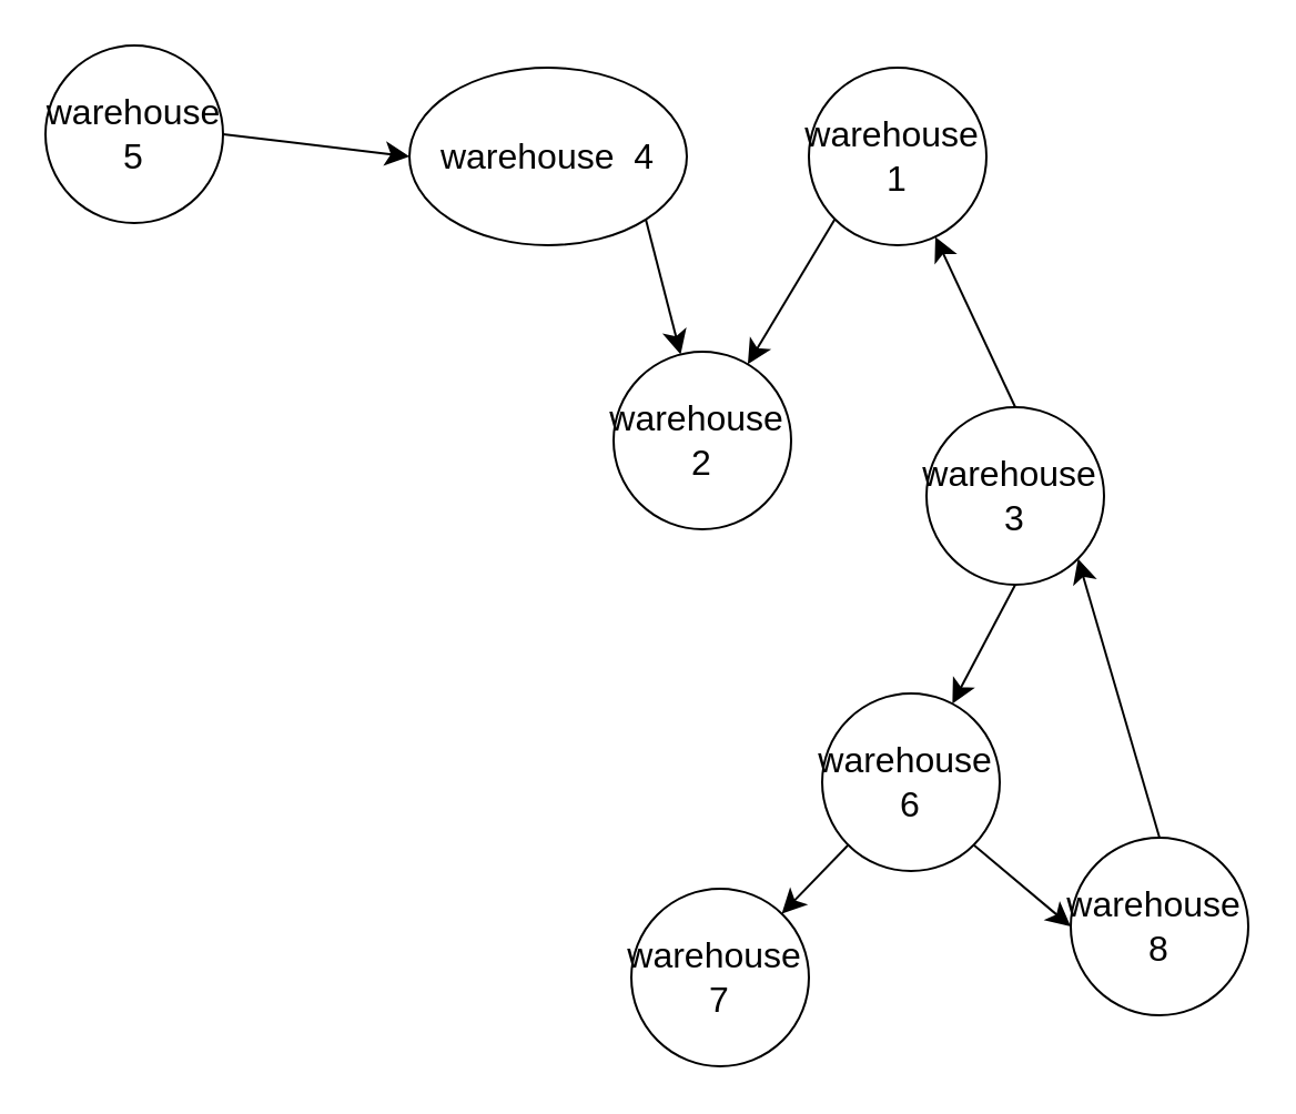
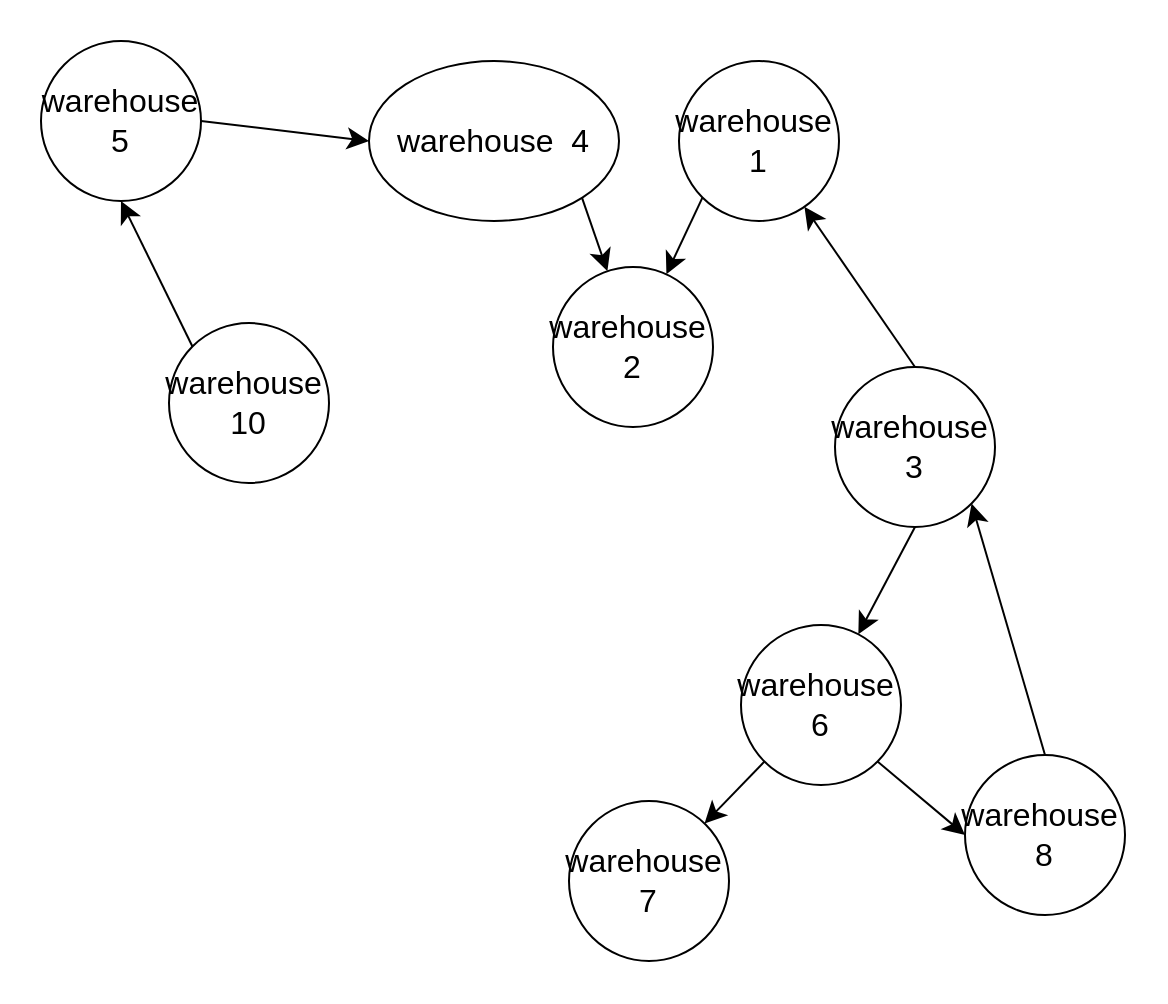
- <mxCell id="3" value="&lt;span style=&quot;font-size: 16px;&quot;&gt;warehouse&amp;nbsp; 1&lt;/span&gt;" style="ellipse;whiteSpace=wrap;html=1;aspect=fixed;" vertex="1" parent="1"><mxGeometry x="364" y="30" width="80" height="80" as="geometry" /></mxCell>
+ <mxCell id="3" value="&lt;span style=&quot;font-size: 16px;&quot;&gt;warehouse&amp;nbsp; 1&lt;/span&gt;" style="ellipse;whiteSpace=wrap;html=1;aspect=fixed;" vertex="1" parent="1"><mxGeometry x="339" y="30" width="80" height="80" as="geometry" /></mxCell>
+ <mxCell id="18" style="edgeStyle=none;curved=1;rounded=0;orthogonalLoop=1;jettySize=auto;html=1;exitX=0;exitY=0;exitDx=0;exitDy=0;entryX=0.5;entryY=1;entryDx=0;entryDy=0;fontSize=12;startSize=8;endSize=8;" edge="1" parent="1" source="19" target="11"><mxGeometry relative="1" as="geometry" /></mxCell>
- <mxCell id="4" value="&lt;span style=&quot;font-size: 16px;&quot;&gt;warehouse&amp;nbsp; 2&lt;/span&gt;" style="ellipse;whiteSpace=wrap;html=1;aspect=fixed;" vertex="1" parent="1"><mxGeometry x="276" y="158" width="80" height="80" as="geometry" /></mxCell>
+ <mxCell id="4" value="&lt;span style=&quot;font-size: 16px;&quot;&gt;warehouse&amp;nbsp; 2&lt;/span&gt;" style="ellipse;whiteSpace=wrap;html=1;aspect=fixed;" vertex="1" parent="1"><mxGeometry x="276" y="133" width="80" height="80" as="geometry" /></mxCell>
+ <mxCell id="19" value="&lt;span style=&quot;font-size: 16px;&quot;&gt;warehouse&amp;nbsp; 10&lt;/span&gt;" style="ellipse;whiteSpace=wrap;html=1;aspect=fixed;" vertex="1" parent="1"><mxGeometry x="84" y="161" width="80" height="80" as="geometry" /></mxCell>
